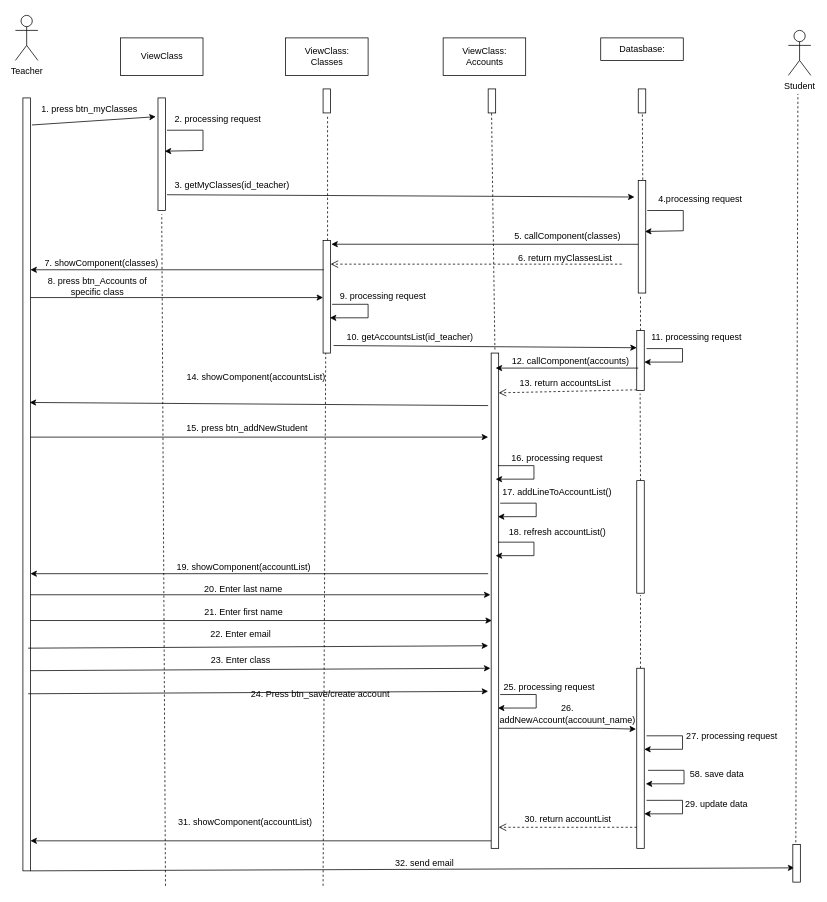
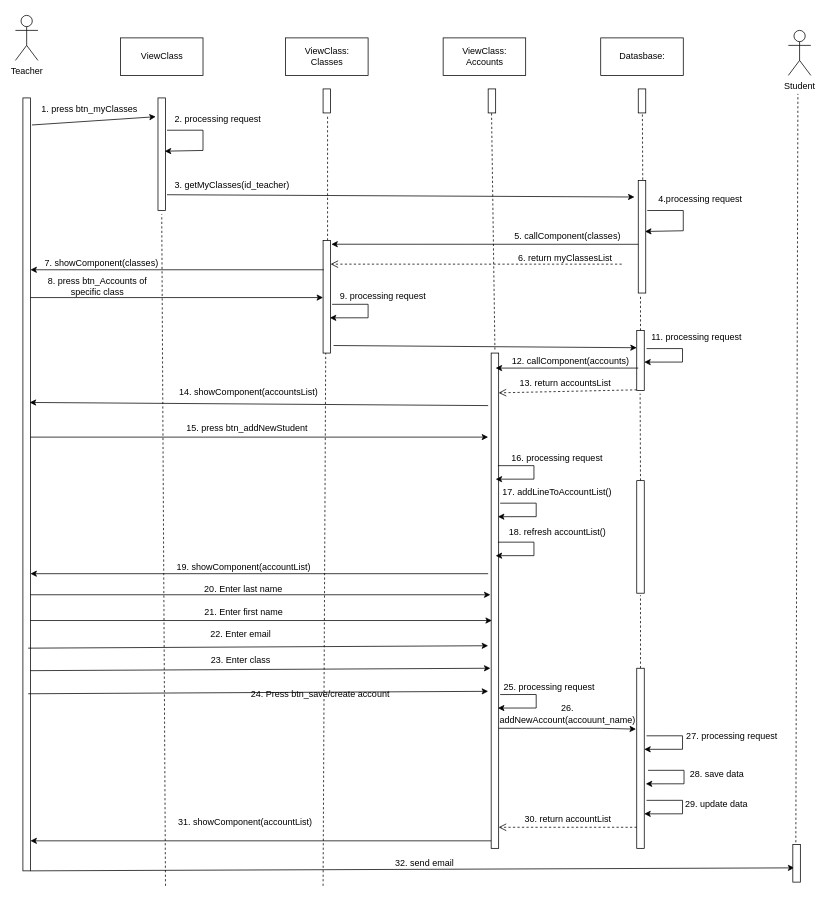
- <mxCell id="7" value="Datasbase:" style="html=1;" vertex="1" parent="1"><mxGeometry x="800" y="50" width="110" height="30" as="geometry" /></mxCell>
+ <mxCell id="7" value="Datasbase:" style="html=1;" vertex="1" parent="1"><mxGeometry x="800" y="50" width="110" height="50" as="geometry" /></mxCell>
- <mxCell id="39" value="10. getAccountsList(id_teacher)" style="text;html=1;strokeColor=none;fillColor=none;align=center;verticalAlign=middle;whiteSpace=wrap;rounded=0;" vertex="1" parent="1"><mxGeometry x="451" y="434" width="190" height="30" as="geometry" /></mxCell>
- <mxCell id="48" value="14. showComponent(accountsList)" style="text;html=1;strokeColor=none;fillColor=none;align=center;verticalAlign=middle;whiteSpace=wrap;rounded=0;" vertex="1" parent="1"><mxGeometry x="240" y="488" width="202" height="30" as="geometry" /></mxCell>
+ <mxCell id="48" value="14. showComponent(accountsList)" style="text;html=1;strokeColor=none;fillColor=none;align=center;verticalAlign=middle;whiteSpace=wrap;rounded=0;" vertex="1" parent="1"><mxGeometry x="230" y="508" width="202" height="30" as="geometry" /></mxCell>
- <mxCell id="70" value="58. save data" style="text;html=1;strokeColor=none;fillColor=none;align=center;verticalAlign=middle;whiteSpace=wrap;rounded=0;" vertex="1" parent="1"><mxGeometry x="910" y="1016" width="90" height="30" as="geometry" /></mxCell>
+ <mxCell id="70" value="28. save data" style="text;html=1;strokeColor=none;fillColor=none;align=center;verticalAlign=middle;whiteSpace=wrap;rounded=0;" vertex="1" parent="1"><mxGeometry x="910" y="1016" width="90" height="30" as="geometry" /></mxCell>
